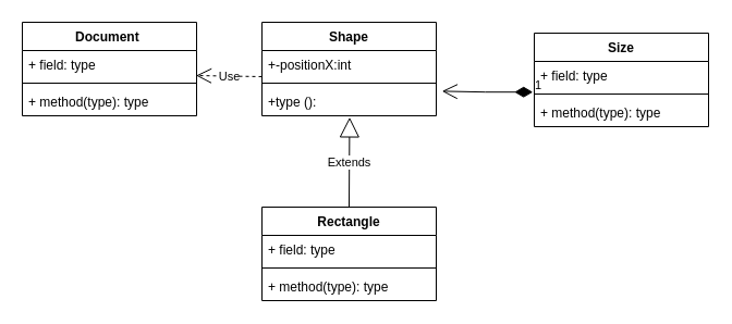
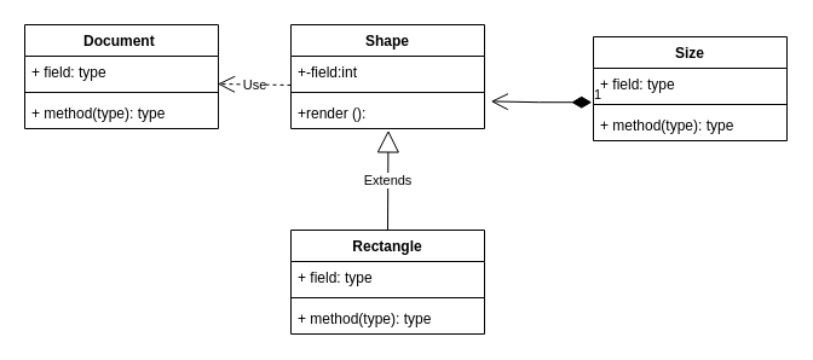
- <mxCell id="3" value="+-positionX:int " style="text;strokeColor=none;fillColor=none;align=left;verticalAlign=top;spacingLeft=4;spacingRight=4;overflow=hidden;rotatable=0;points=[[0,0.5],[1,0.5]];portConstraint=eastwest;" vertex="1" parent="2"><mxGeometry y="26" width="160" height="26" as="geometry" /></mxCell>
+ <mxCell id="3" value="+-field:int " style="text;strokeColor=none;fillColor=none;align=left;verticalAlign=top;spacingLeft=4;spacingRight=4;overflow=hidden;rotatable=0;points=[[0,0.5],[1,0.5]];portConstraint=eastwest;" vertex="1" parent="2"><mxGeometry y="26" width="160" height="26" as="geometry" /></mxCell>
- <mxCell id="5" value="+type ():" style="text;strokeColor=none;fillColor=none;align=left;verticalAlign=top;spacingLeft=4;spacingRight=4;overflow=hidden;rotatable=0;points=[[0,0.5],[1,0.5]];portConstraint=eastwest;" vertex="1" parent="2"><mxGeometry y="60" width="160" height="26" as="geometry" /></mxCell>
+ <mxCell id="5" value="+render ():" style="text;strokeColor=none;fillColor=none;align=left;verticalAlign=top;spacingLeft=4;spacingRight=4;overflow=hidden;rotatable=0;points=[[0,0.5],[1,0.5]];portConstraint=eastwest;" vertex="1" parent="2"><mxGeometry y="60" width="160" height="26" as="geometry" /></mxCell>
